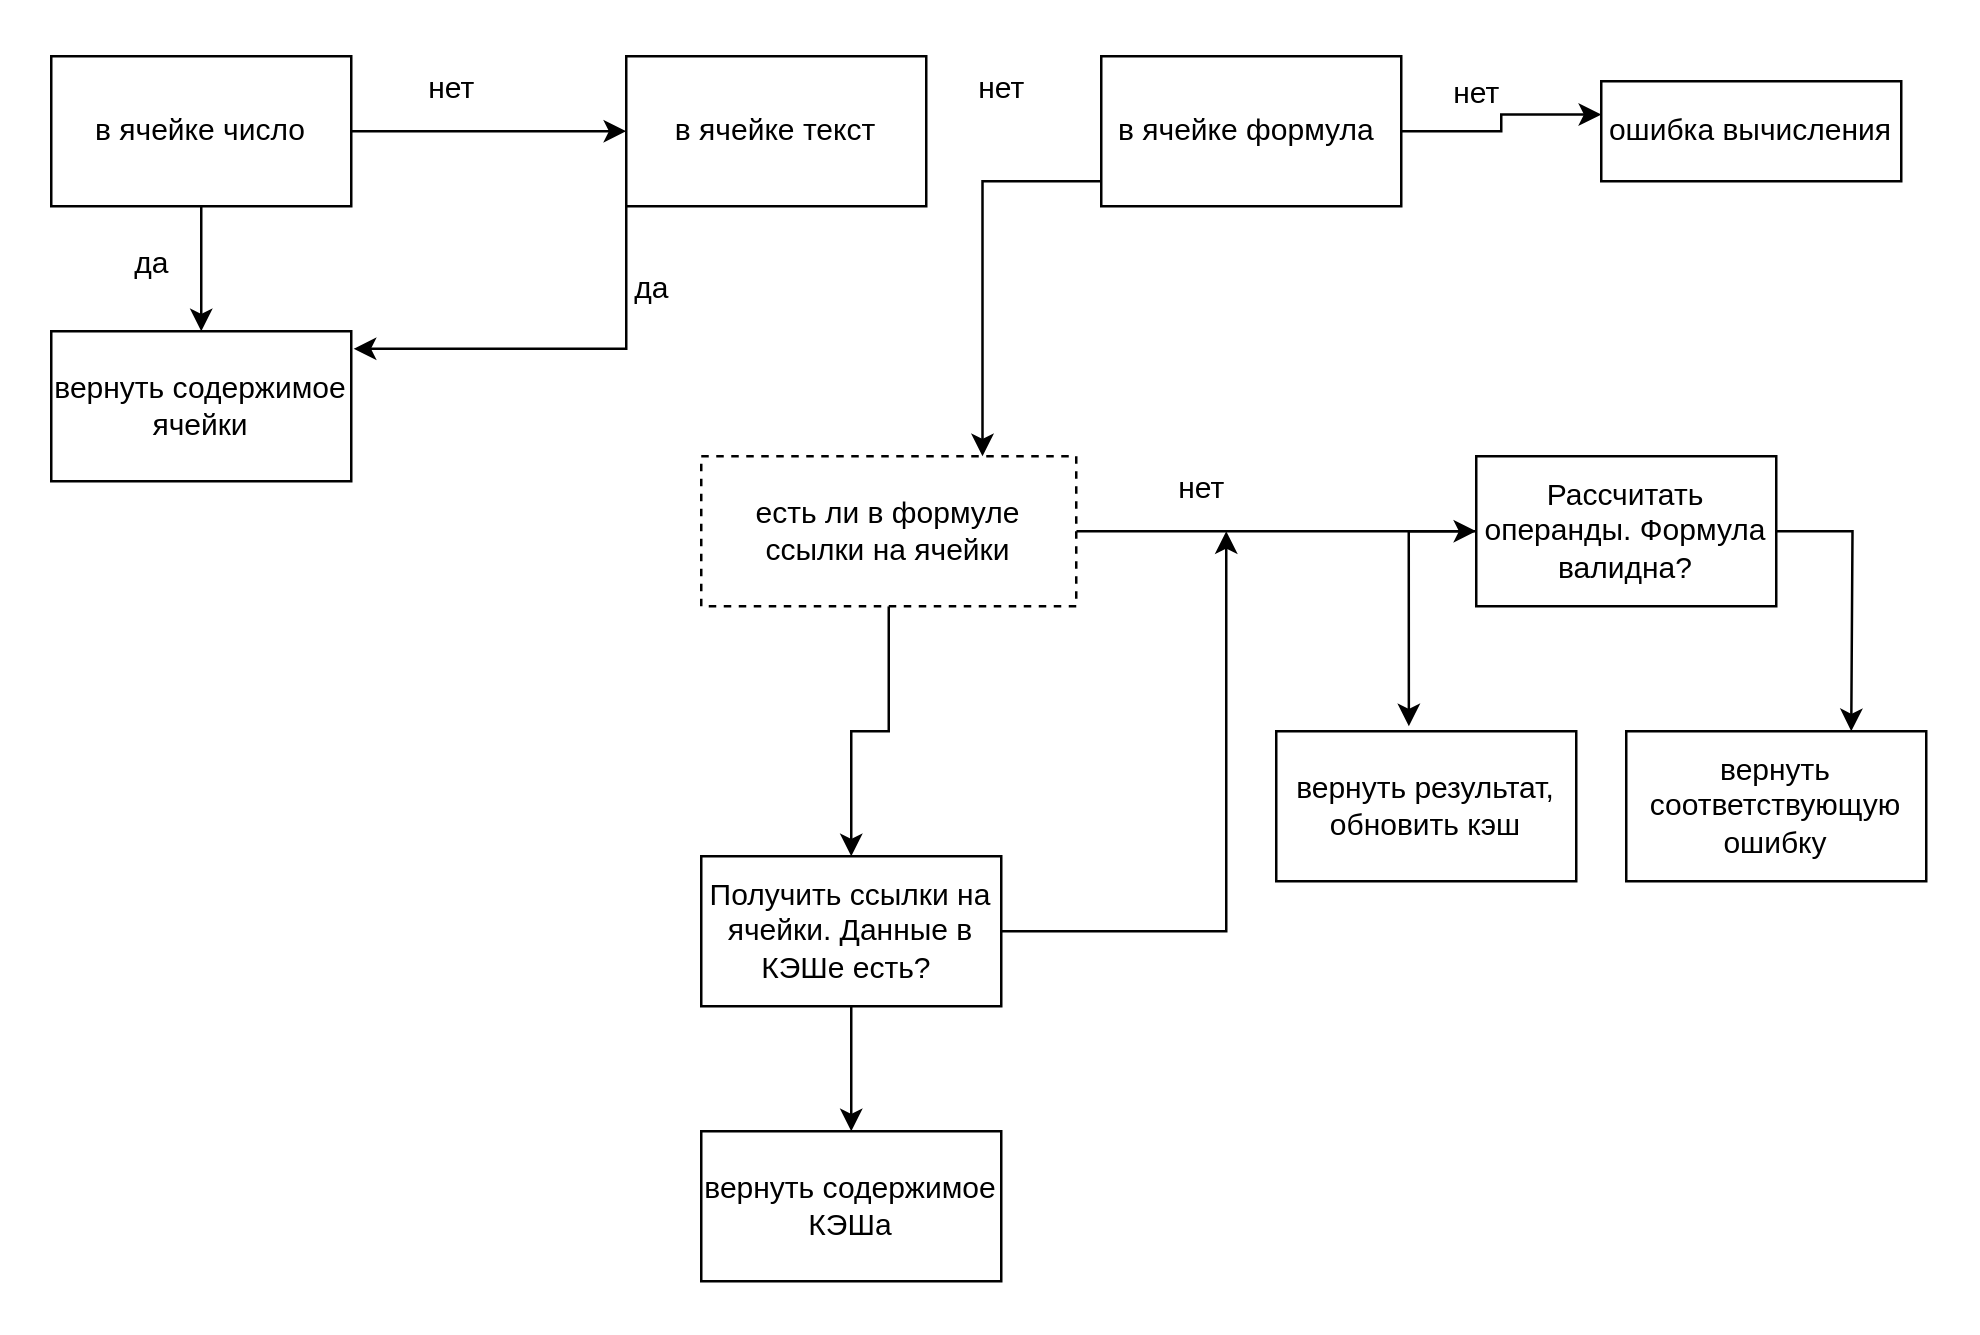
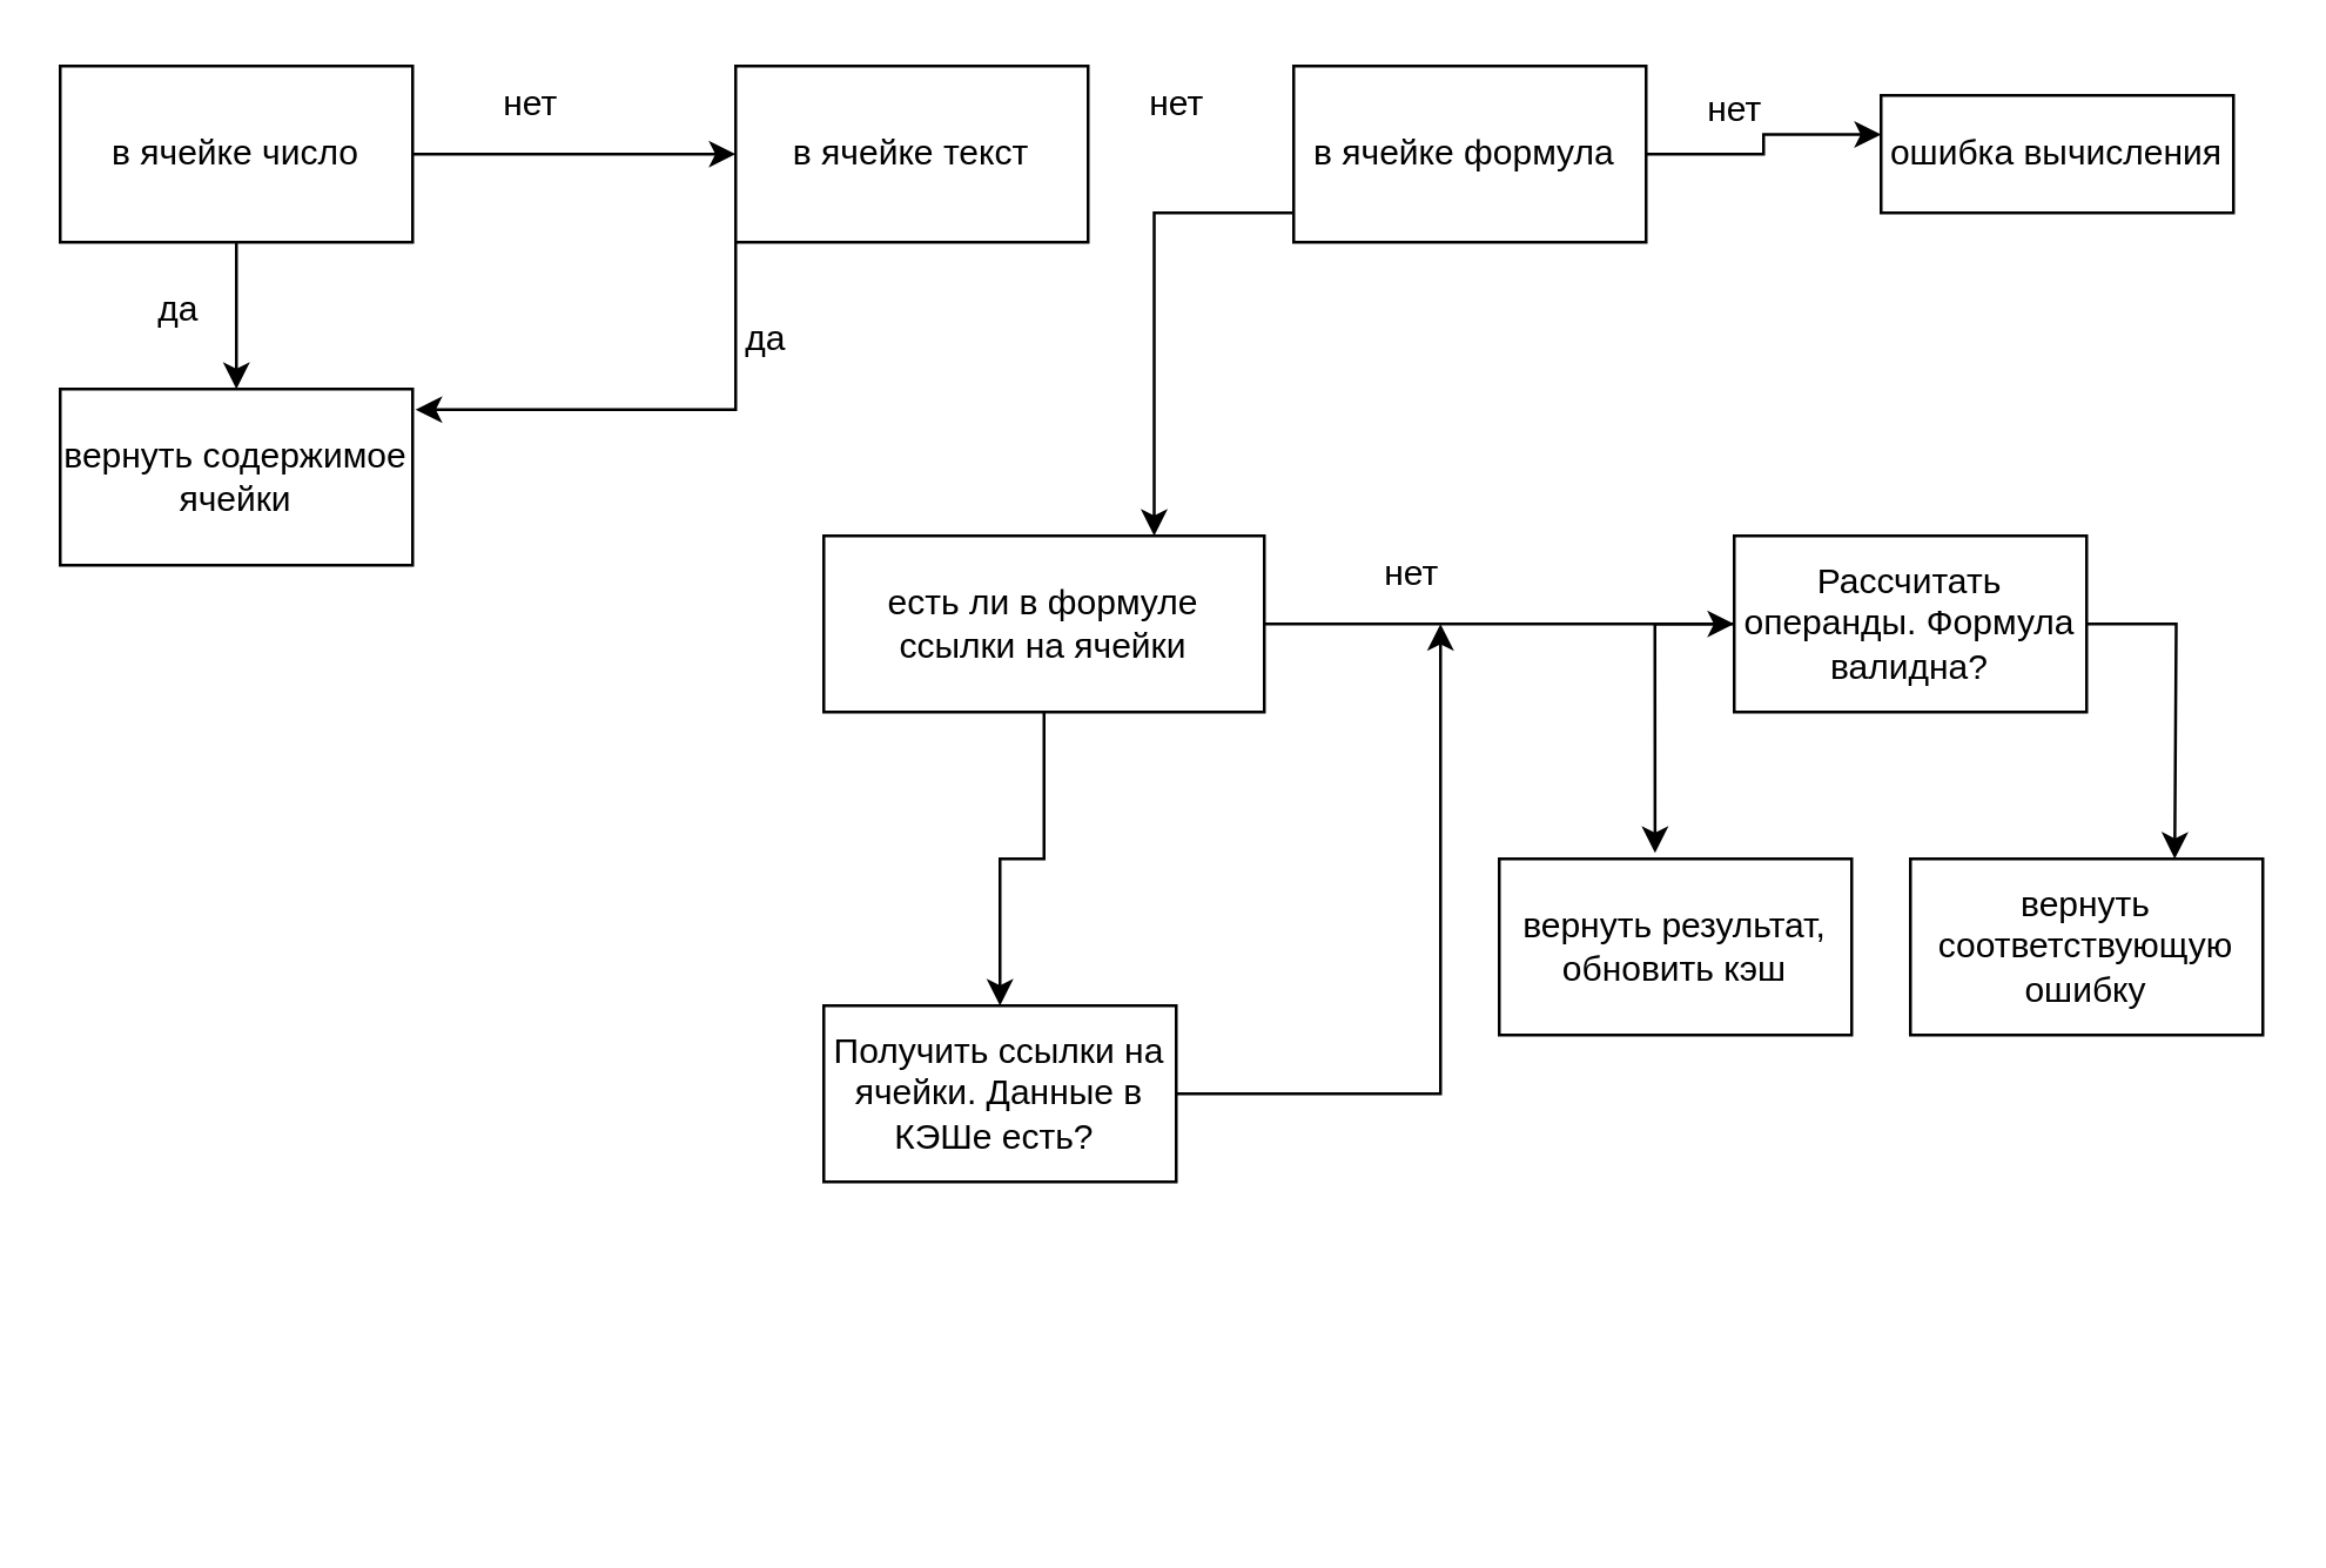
- <mxCell id="15" value="есть ли в формуле ссылки на ячейки" style="rounded=0;whiteSpace=wrap;html=1;dashed=1;" vertex="1" parent="1"><mxGeometry x="280" y="182" width="150" height="60" as="geometry" /></mxCell>
+ <mxCell id="15" value="есть ли в формуле ссылки на ячейки" style="rounded=0;whiteSpace=wrap;html=1;" vertex="1" parent="1"><mxGeometry x="280" y="182" width="150" height="60" as="geometry" /></mxCell>
- <mxCell id="2" style="edgeStyle=orthogonalEdgeStyle;rounded=0;orthogonalLoop=1;jettySize=auto;html=1;exitX=0.5;exitY=1;exitDx=0;exitDy=0;" edge="1" parent="1" source="4" target="9"><mxGeometry relative="1" as="geometry" /></mxCell>
- <mxCell id="9" value="вернуть содержимое КЭШа" style="rounded=0;whiteSpace=wrap;html=1;" vertex="1" parent="1"><mxGeometry x="280" y="452" width="120" height="60" as="geometry" /></mxCell>
